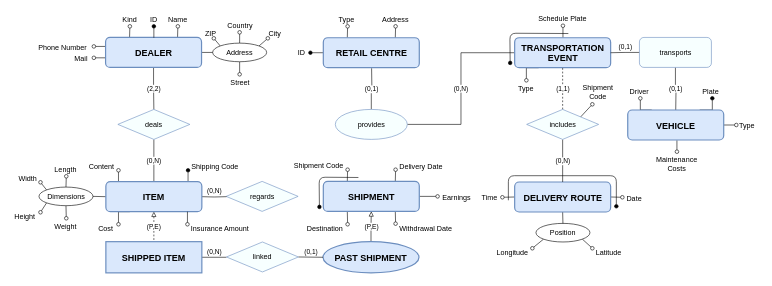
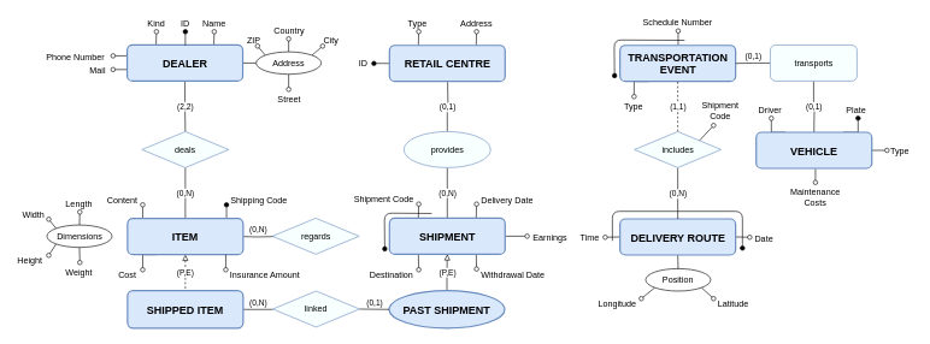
- <mxCell id="36" value="Schedule Plate" style="text;html=1;strokeColor=none;fillColor=none;align=center;verticalAlign=middle;whiteSpace=wrap;rounded=0;" parent="1" vertex="1"><mxGeometry x="870" y="20" width="135" height="20" as="geometry" /></mxCell>
+ <mxCell id="36" value="Schedule Number" style="text;html=1;strokeColor=none;fillColor=none;align=center;verticalAlign=middle;whiteSpace=wrap;rounded=0;" parent="1" vertex="1"><mxGeometry x="870" y="20" width="135" height="20" as="geometry" /></mxCell>
- <mxCell id="21" value="(0,N)" style="edgeStyle=orthogonalEdgeStyle;rounded=0;orthogonalLoop=1;jettySize=auto;html=1;exitX=0;exitY=0.5;exitDx=0;exitDy=0;entryX=1;entryY=0.5;entryDx=0;entryDy=0;startArrow=none;startFill=0;endArrow=none;endFill=0;" parent="1" source="22" target="32" edge="1"><mxGeometry relative="1" as="geometry" /></mxCell>
+ <mxCell id="6" value="(0,N)" style="edgeStyle=orthogonalEdgeStyle;rounded=0;orthogonalLoop=1;jettySize=auto;html=1;exitX=0.5;exitY=0;exitDx=0;exitDy=0;entryX=0.5;entryY=1;entryDx=0;entryDy=0;endArrow=none;endFill=0;" parent="1" source="8" target="32" edge="1"><mxGeometry relative="1" as="geometry" /></mxCell>
- <mxCell id="88" style="edgeStyle=none;rounded=1;orthogonalLoop=1;jettySize=auto;html=1;exitX=0;exitY=0.5;exitDx=0;exitDy=0;entryX=1;entryY=0.5;entryDx=0;entryDy=0;startArrow=none;startFill=0;endArrow=none;endFill=0;" parent="1" source="92" target="102" edge="1"><mxGeometry relative="1" as="geometry" /></mxCell>
- <mxCell id="105" value="&lt;b&gt;&lt;font style=&quot;font-size: 15px&quot;&gt;SHIPPED ITEM&lt;br&gt;&lt;/font&gt;&lt;/b&gt;" style="whiteSpace=wrap;html=1;fillColor=#dae8fc;strokeColor=#6c8ebf;strokeWidth=2;rounded=0;" parent="1" vertex="1"><mxGeometry x="176" y="402" width="160" height="52" as="geometry" /></mxCell>
+ <mxCell id="105" value="&lt;b&gt;&lt;font style=&quot;font-size: 15px&quot;&gt;SHIPPED ITEM&lt;br&gt;&lt;/font&gt;&lt;/b&gt;" style="rounded=1;whiteSpace=wrap;html=1;fillColor=#dae8fc;strokeColor=#6c8ebf;strokeWidth=2;" parent="1" vertex="1"><mxGeometry x="176" y="402" width="160" height="52" as="geometry" /></mxCell>
